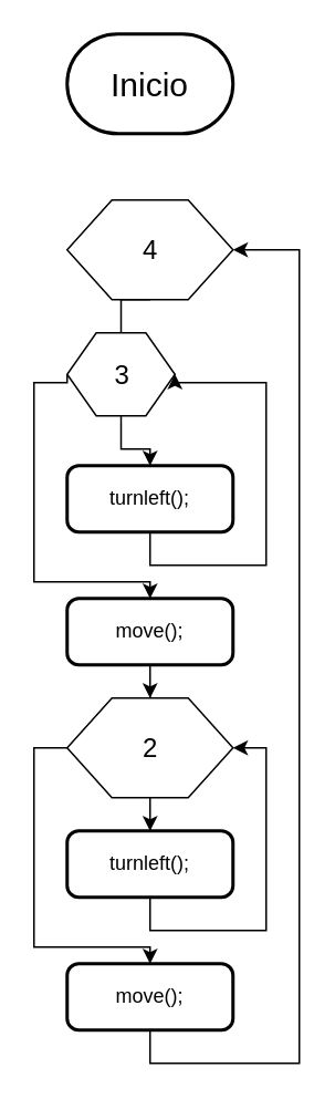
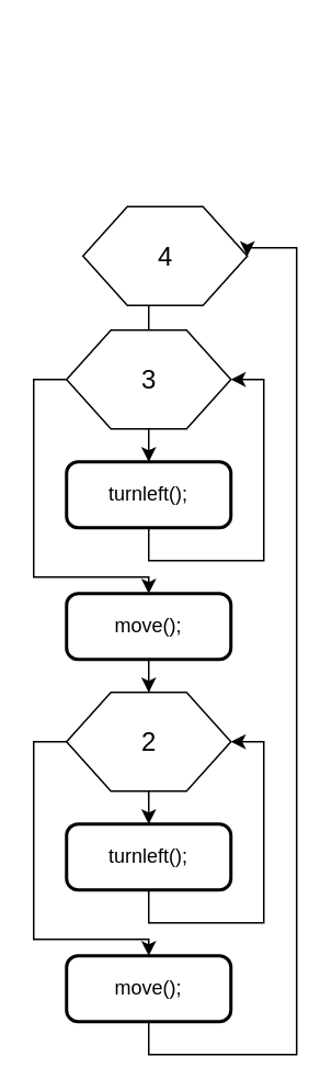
- <mxCell id="2" value="Inicio" style="strokeWidth=2;html=1;shape=mxgraph.flowchart.terminator;whiteSpace=wrap;fontSize=20;" vertex="1" parent="1"><mxGeometry x="40" width="100" height="60" as="geometry" y="20" /></mxCell>
- <mxCell id="4" value="4" style="verticalLabelPosition=middle;verticalAlign=middle;html=1;shape=hexagon;perimeter=hexagonPerimeter2;arcSize=6;size=0.27;labelPosition=center;align=center;fontSize=16;" vertex="1" parent="1"><mxGeometry x="40" y="120" width="100" height="60" as="geometry" /></mxCell>
+ <mxCell id="4" value="4" style="verticalLabelPosition=middle;verticalAlign=middle;html=1;shape=hexagon;perimeter=hexagonPerimeter2;arcSize=6;size=0.27;labelPosition=center;align=center;fontSize=16;" vertex="1" parent="1"><mxGeometry x="50" y="125" width="100" height="60" as="geometry" /></mxCell>
- <mxCell id="7" value="3" style="verticalLabelPosition=middle;verticalAlign=middle;html=1;shape=hexagon;perimeter=hexagonPerimeter2;arcSize=6;size=0.27;labelPosition=center;align=center;fontSize=16;" vertex="1" parent="1"><mxGeometry x="40" y="200" width="65" height="50" as="geometry" /></mxCell>
+ <mxCell id="7" value="3" style="verticalLabelPosition=middle;verticalAlign=middle;html=1;shape=hexagon;perimeter=hexagonPerimeter2;arcSize=6;size=0.27;labelPosition=center;align=center;fontSize=16;" vertex="1" parent="1"><mxGeometry x="40" y="200" width="100" height="60" as="geometry" /></mxCell>
